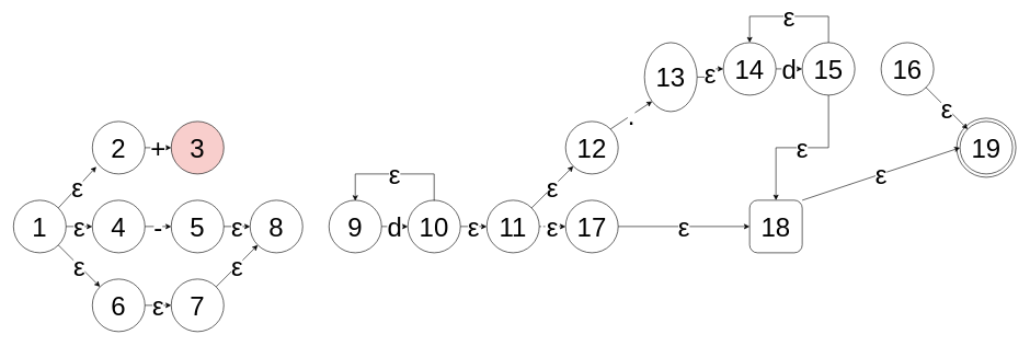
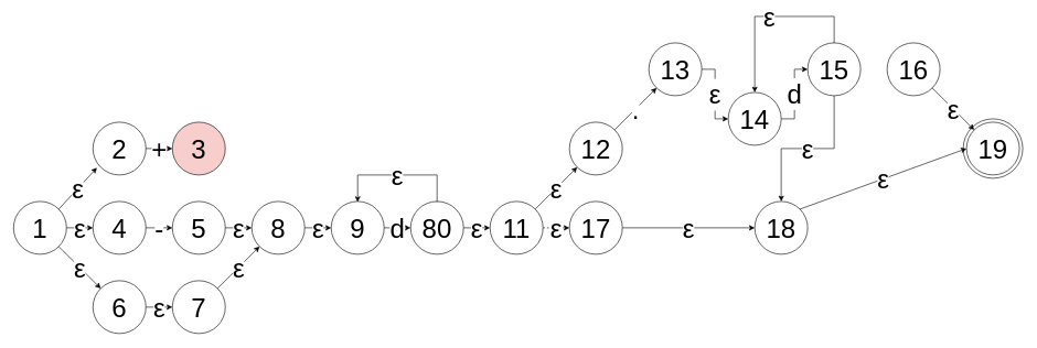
- <mxCell id="18" value="&lt;span style=&quot;font-size: 40px;&quot;&gt;14&lt;/span&gt;" style="ellipse;whiteSpace=wrap;html=1;aspect=fixed;" vertex="1" parent="1"><mxGeometry x="1100" y="60" width="80" height="80" as="geometry" /></mxCell>
+ <mxCell id="18" value="&lt;span style=&quot;font-size: 40px;&quot;&gt;14&lt;/span&gt;" style="ellipse;whiteSpace=wrap;html=1;aspect=fixed;" vertex="1" parent="1"><mxGeometry x="1100" y="135" width="80" height="80" as="geometry" /></mxCell>
- <mxCell id="16" value="&lt;span style=&quot;font-size: 40px;&quot;&gt;13&lt;/span&gt;" style="ellipse;whiteSpace=wrap;html=1;aspect=fixed;" vertex="1" parent="1"><mxGeometry x="980" y="60" width="80" height="105" as="geometry" /></mxCell>
+ <mxCell id="16" value="&lt;span style=&quot;font-size: 40px;&quot;&gt;13&lt;/span&gt;" style="ellipse;whiteSpace=wrap;html=1;aspect=fixed;" vertex="1" parent="1"><mxGeometry x="980" y="60" width="80" height="80" as="geometry" /></mxCell>
+ <mxCell id="34" value="ε" style="endArrow=classic;html=1;rounded=0;fontSize=40;exitX=1;exitY=0.5;exitDx=0;exitDy=0;entryX=0;entryY=0.5;entryDx=0;entryDy=0;" edge="1" parent="1" source="9" target="10"><mxGeometry width="50" height="50" relative="1" as="geometry"><mxPoint x="490" y="270" as="sourcePoint" /><mxPoint x="540" y="220" as="targetPoint" /></mxGeometry></mxCell>
- <mxCell id="11" value="&lt;span style=&quot;font-size: 40px;&quot;&gt;10&lt;/span&gt;" style="ellipse;whiteSpace=wrap;html=1;aspect=fixed;" vertex="1" parent="1"><mxGeometry x="620" y="300" width="80" height="80" as="geometry" /></mxCell>
+ <mxCell id="11" value="&lt;span style=&quot;font-size: 40px;&quot;&gt;80&lt;/span&gt;" style="ellipse;whiteSpace=wrap;html=1;aspect=fixed;" vertex="1" parent="1"><mxGeometry x="620" y="300" width="80" height="80" as="geometry" /></mxCell>
- <mxCell id="25" value="&lt;span style=&quot;font-size: 40px;&quot;&gt;18&lt;/span&gt;" style="whiteSpace=wrap;html=1;aspect=fixed;rounded=1;" vertex="1" parent="1"><mxGeometry x="1140" y="300" width="80" height="80" as="geometry" /></mxCell>
+ <mxCell id="25" value="&lt;span style=&quot;font-size: 40px;&quot;&gt;18&lt;/span&gt;" style="ellipse;whiteSpace=wrap;html=1;aspect=fixed;" vertex="1" parent="1"><mxGeometry x="1140" y="300" width="80" height="80" as="geometry" /></mxCell>
